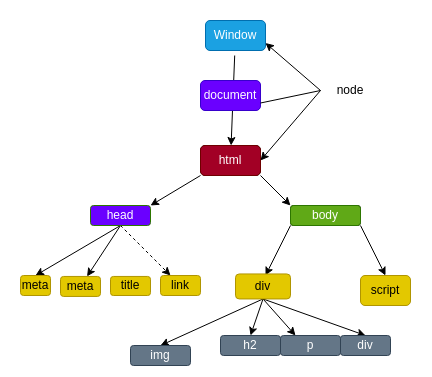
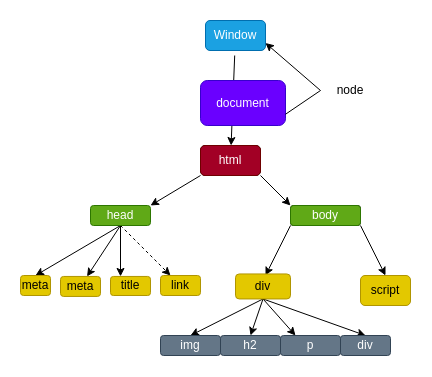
- <mxCell id="16" value="document" style="text;strokeColor=#3700CC;align=center;fillColor=#6a00ff;html=1;verticalAlign=middle;whiteSpace=wrap;rounded=1;fontColor=#ffffff;" parent="1" vertex="1"><mxGeometry x="200" y="80" width="60" height="30" as="geometry" /></mxCell>
+ <mxCell id="16" value="document" style="text;strokeColor=#3700CC;align=center;fillColor=#6a00ff;html=1;verticalAlign=middle;whiteSpace=wrap;rounded=1;fontColor=#ffffff;" parent="1" vertex="1"><mxGeometry x="200" y="80" width="85" height="45" as="geometry" /></mxCell>
- <mxCell id="35" style="edgeStyle=none;html=1;exitX=0;exitY=0.5;exitDx=0;exitDy=0;entryX=1;entryY=0.5;entryDx=0;entryDy=0;" edge="1" parent="1" source="36" target="17"><mxGeometry relative="1" as="geometry" /></mxCell>
- <mxCell id="13" value="head" style="whiteSpace=wrap;html=1;rounded=1;labelBackgroundColor=none;labelBorderColor=none;fillColor=#6a00ff;fontColor=#ffffff;strokeColor=#2D7600;" parent="1" vertex="1"><mxGeometry x="90" y="205" width="60" height="20" as="geometry" /></mxCell>
+ <mxCell id="13" value="head" style="whiteSpace=wrap;html=1;rounded=1;labelBackgroundColor=none;labelBorderColor=none;fillColor=#60a917;fontColor=#ffffff;strokeColor=#2D7600;" parent="1" vertex="1"><mxGeometry x="90" y="205" width="60" height="20" as="geometry" /></mxCell>
+ <mxCell id="9" style="edgeStyle=none;html=1;exitX=0.5;exitY=1;exitDx=0;exitDy=0;entryX=0.25;entryY=0;entryDx=0;entryDy=0;rounded=1;" parent="1" source="13" target="21" edge="1"><mxGeometry relative="1" as="geometry"><mxPoint x="110" y="265" as="targetPoint" /></mxGeometry></mxCell>
- <mxCell id="29" value="img" style="text;strokeColor=#314354;align=center;fillColor=#647687;html=1;verticalAlign=middle;whiteSpace=wrap;rounded=1;fontColor=#ffffff;" parent="1" vertex="1"><mxGeometry x="130" y="345" width="60" height="20" as="geometry" /></mxCell>
+ <mxCell id="29" value="img" style="text;strokeColor=#314354;align=center;fillColor=#647687;html=1;verticalAlign=middle;whiteSpace=wrap;rounded=1;fontColor=#ffffff;" parent="1" vertex="1"><mxGeometry x="160" y="335" width="60" height="20" as="geometry" /></mxCell>
